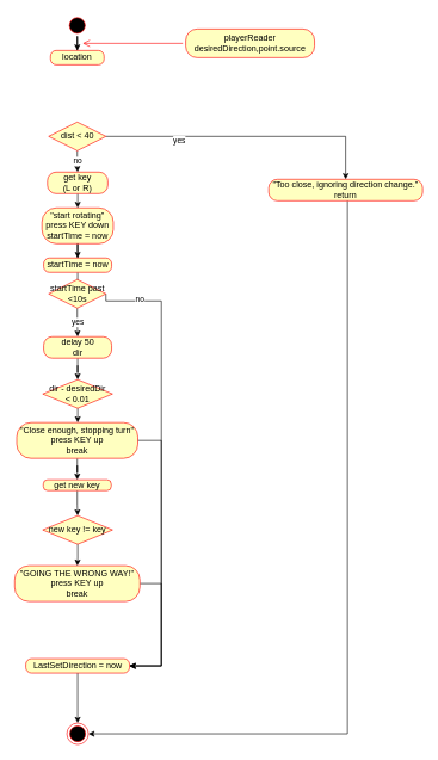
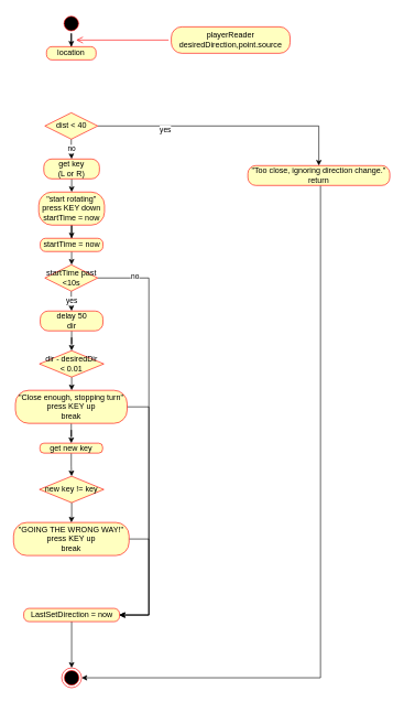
- <mxCell id="22" value="startTime past &amp;lt;10s" style="rhombus;whiteSpace=wrap;html=1;fillColor=#ffffc0;strokeColor=#ff0000;" vertex="1" parent="1"><mxGeometry x="67.5" y="390" width="80" height="40" as="geometry" /></mxCell>
+ <mxCell id="22" value="startTime past &amp;lt;10s" style="rhombus;whiteSpace=wrap;html=1;fillColor=#ffffc0;strokeColor=#ff0000;" vertex="1" parent="1"><mxGeometry x="67.5" y="400" width="80" height="40" as="geometry" /></mxCell>
